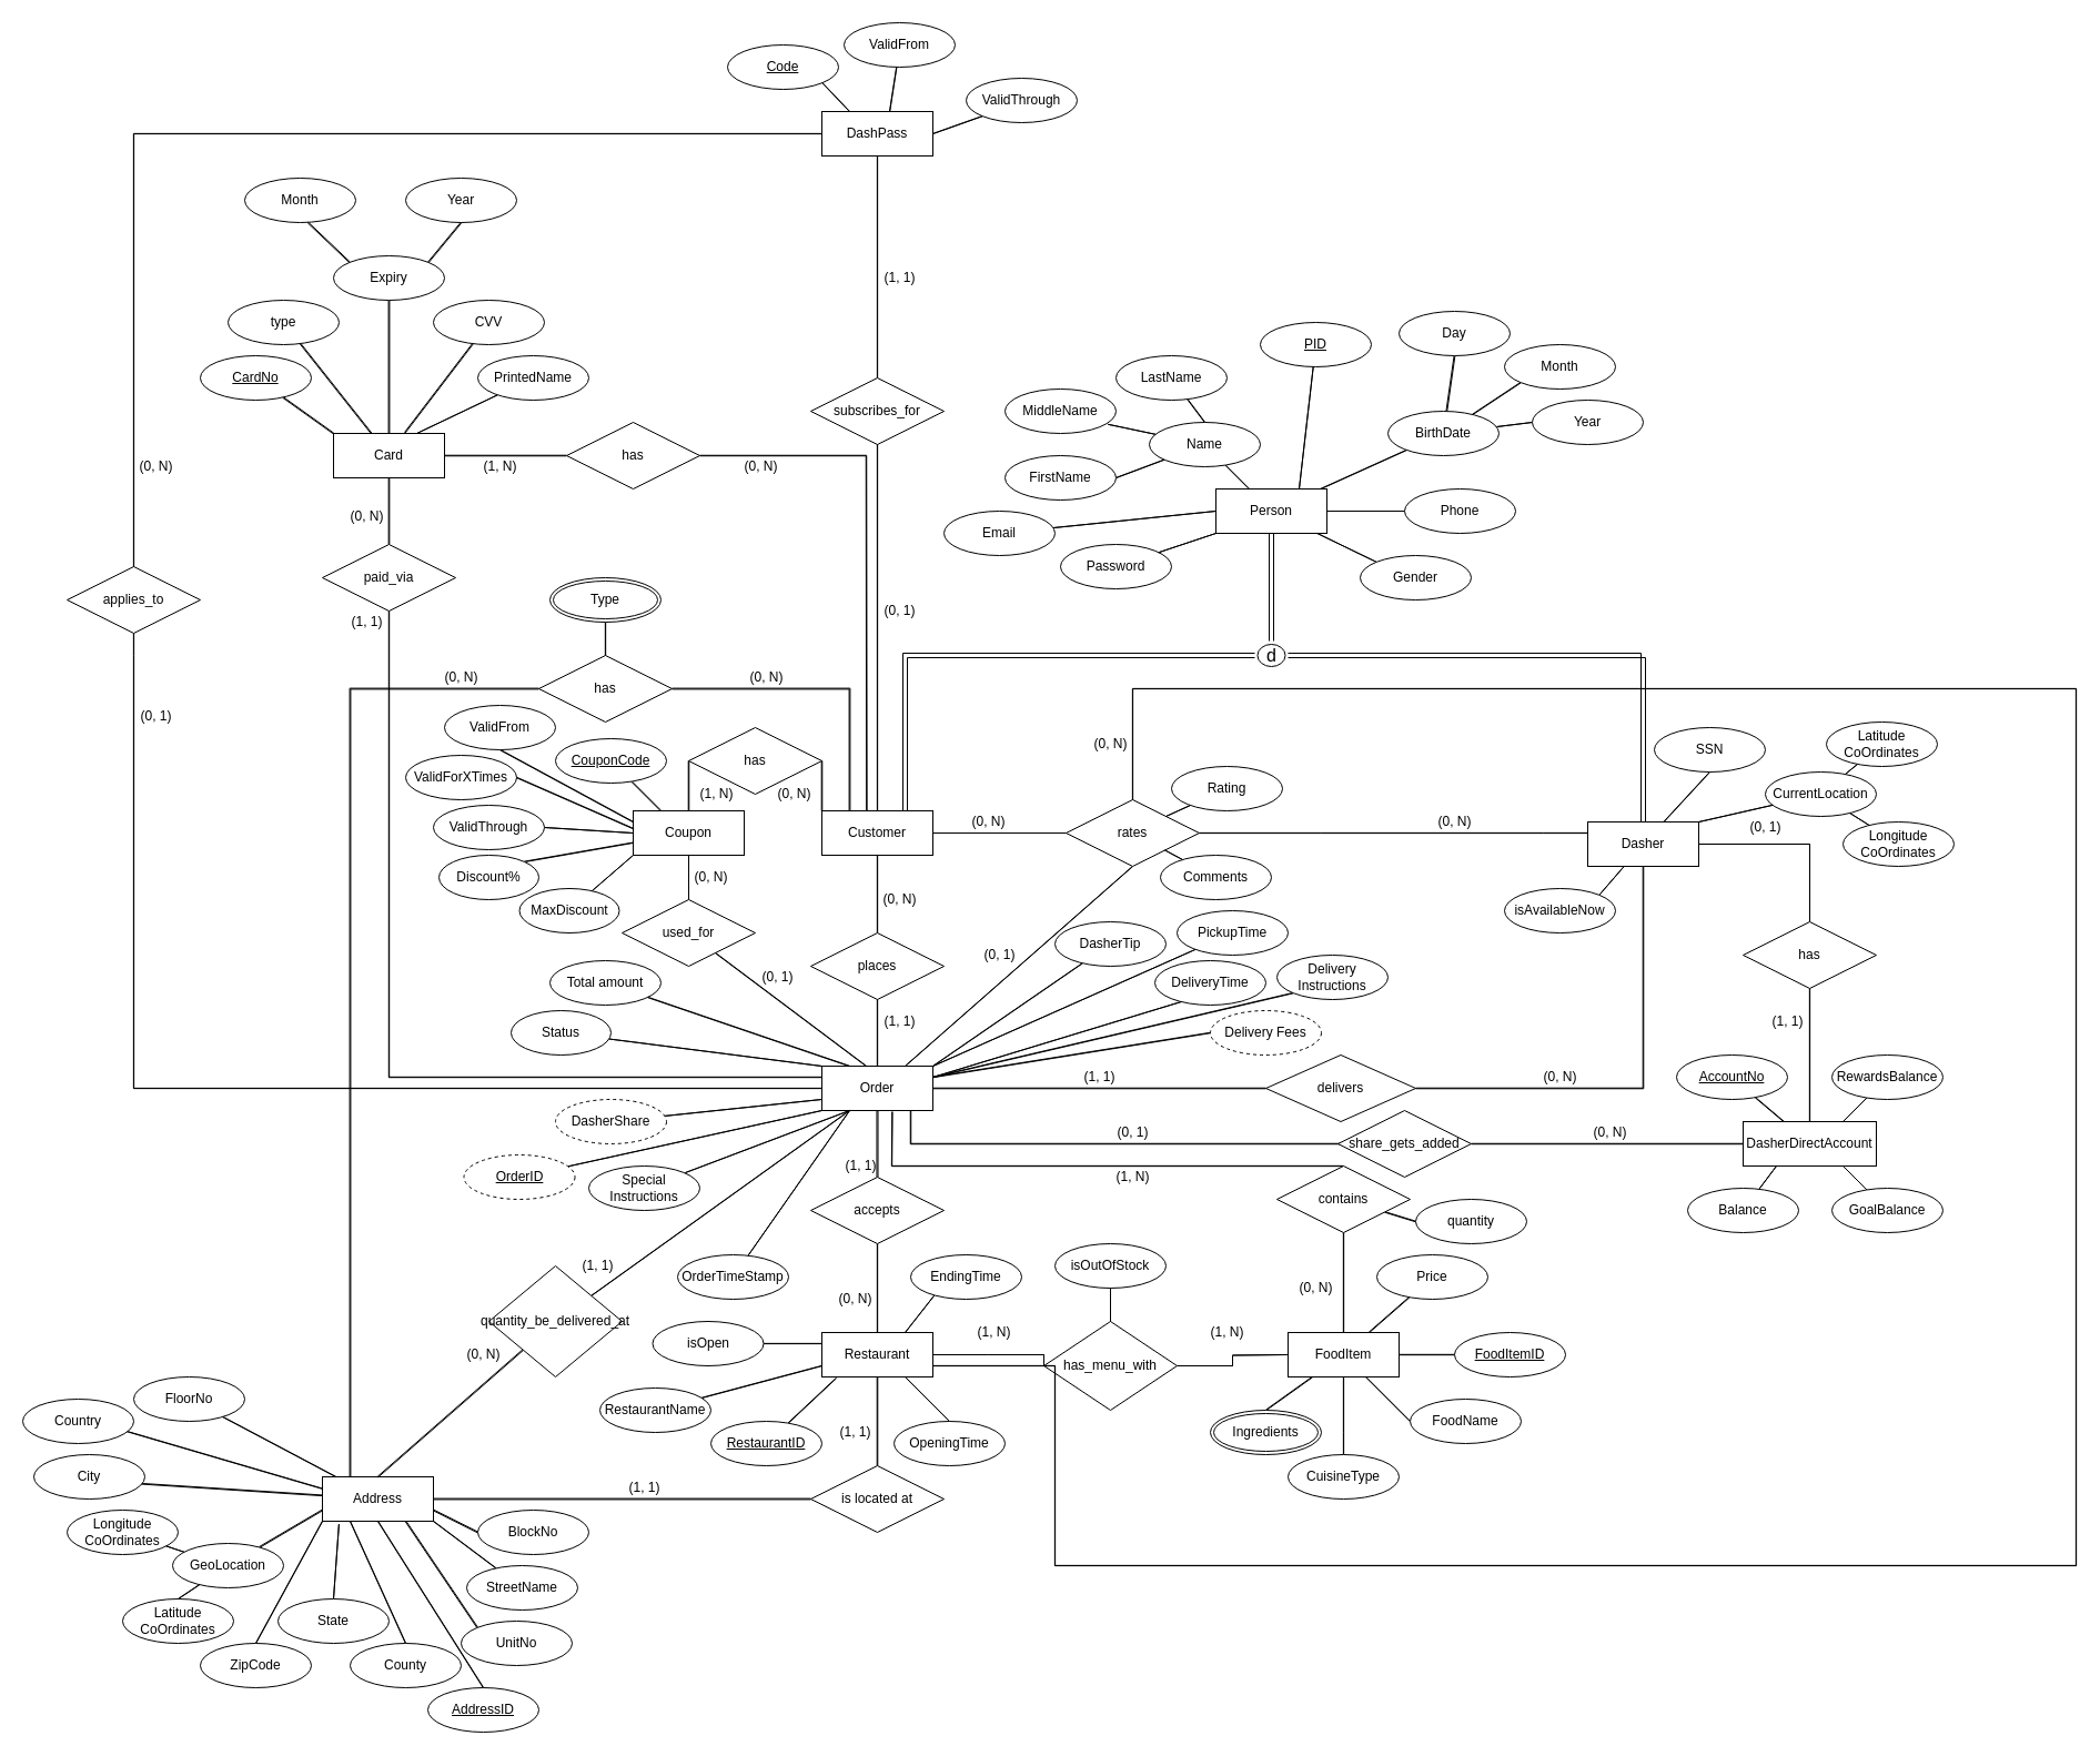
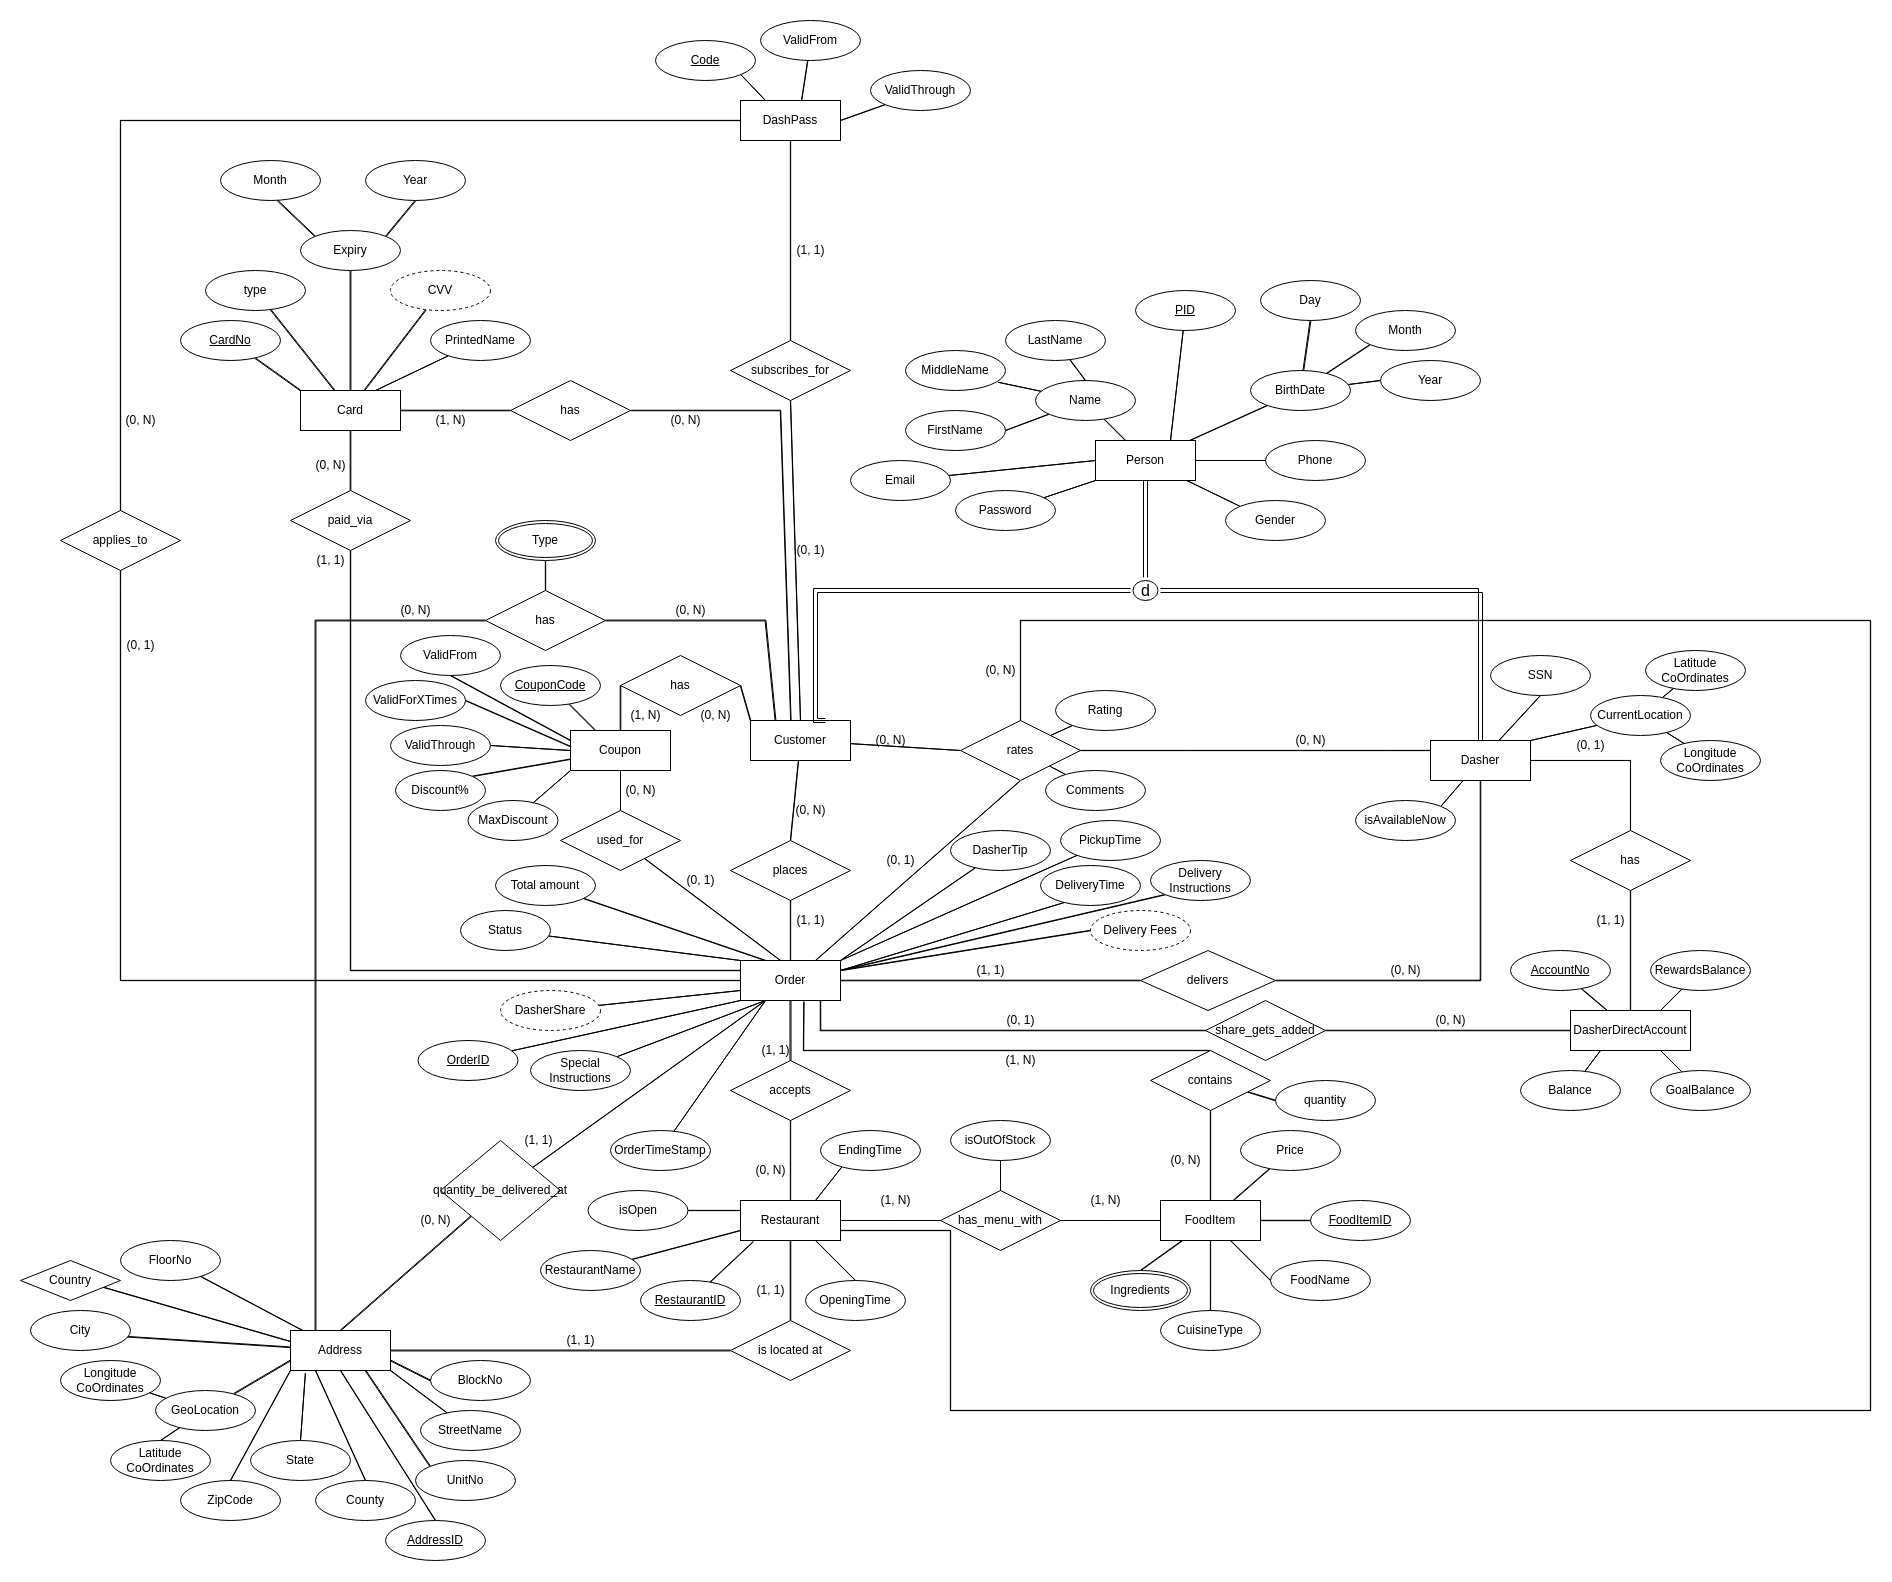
- <mxCell id="166" value="CVV" style="ellipse;whiteSpace=wrap;html=1;align=center;shadow=0;fontSize=12;gradientColor=none;" parent="1" vertex="1"><mxGeometry x="390" y="270" width="100" height="40" as="geometry" /></mxCell>
+ <mxCell id="166" value="CVV" style="ellipse;whiteSpace=wrap;html=1;align=center;shadow=0;fontSize=12;gradientColor=none;dashed=1;" parent="1" vertex="1"><mxGeometry x="390" y="270" width="100" height="40" as="geometry" /></mxCell>
- <mxCell id="10" value="Customer" style="whiteSpace=wrap;html=1;align=center;" parent="1" vertex="1"><mxGeometry x="740" y="730" width="100" height="40" as="geometry" /></mxCell>
+ <mxCell id="10" value="Customer" style="whiteSpace=wrap;html=1;align=center;" parent="1" vertex="1"><mxGeometry x="750" y="720" width="100" height="40" as="geometry" /></mxCell>
- <mxCell id="99" value="OrderID" style="ellipse;whiteSpace=wrap;html=1;align=center;fontStyle=4;shadow=0;fontSize=12;gradientColor=none;dashed=1;" parent="1" vertex="1"><mxGeometry x="417.5" y="1040" width="100" height="40" as="geometry" /></mxCell>
+ <mxCell id="99" value="OrderID" style="ellipse;whiteSpace=wrap;html=1;align=center;fontStyle=4;shadow=0;fontSize=12;gradientColor=none;" parent="1" vertex="1"><mxGeometry x="417.5" y="1040" width="100" height="40" as="geometry" /></mxCell>
- <mxCell id="26" value="has_menu_with" style="shape=rhombus;perimeter=rhombusPerimeter;whiteSpace=wrap;html=1;align=center;fontSize=12;" parent="1" vertex="1"><mxGeometry x="940" y="1190" width="120" height="80" as="geometry" /></mxCell>
+ <mxCell id="26" value="has_menu_with" style="shape=rhombus;perimeter=rhombusPerimeter;whiteSpace=wrap;html=1;align=center;fontSize=12;" parent="1" vertex="1"><mxGeometry x="940" y="1190" width="120" height="60" as="geometry" /></mxCell>
- <mxCell id="169" value="Country" style="ellipse;whiteSpace=wrap;html=1;align=center;shadow=0;fontSize=12;gradientColor=none;" parent="1" vertex="1"><mxGeometry x="20" y="1260" width="100" height="40" as="geometry" /></mxCell>
+ <mxCell id="169" value="Country" style="rhombus;whiteSpace=wrap;html=1;align=center;shadow=0;fontSize=12;gradientColor=none;" parent="1" vertex="1"><mxGeometry x="20" y="1260" width="100" height="40" as="geometry" /></mxCell>
